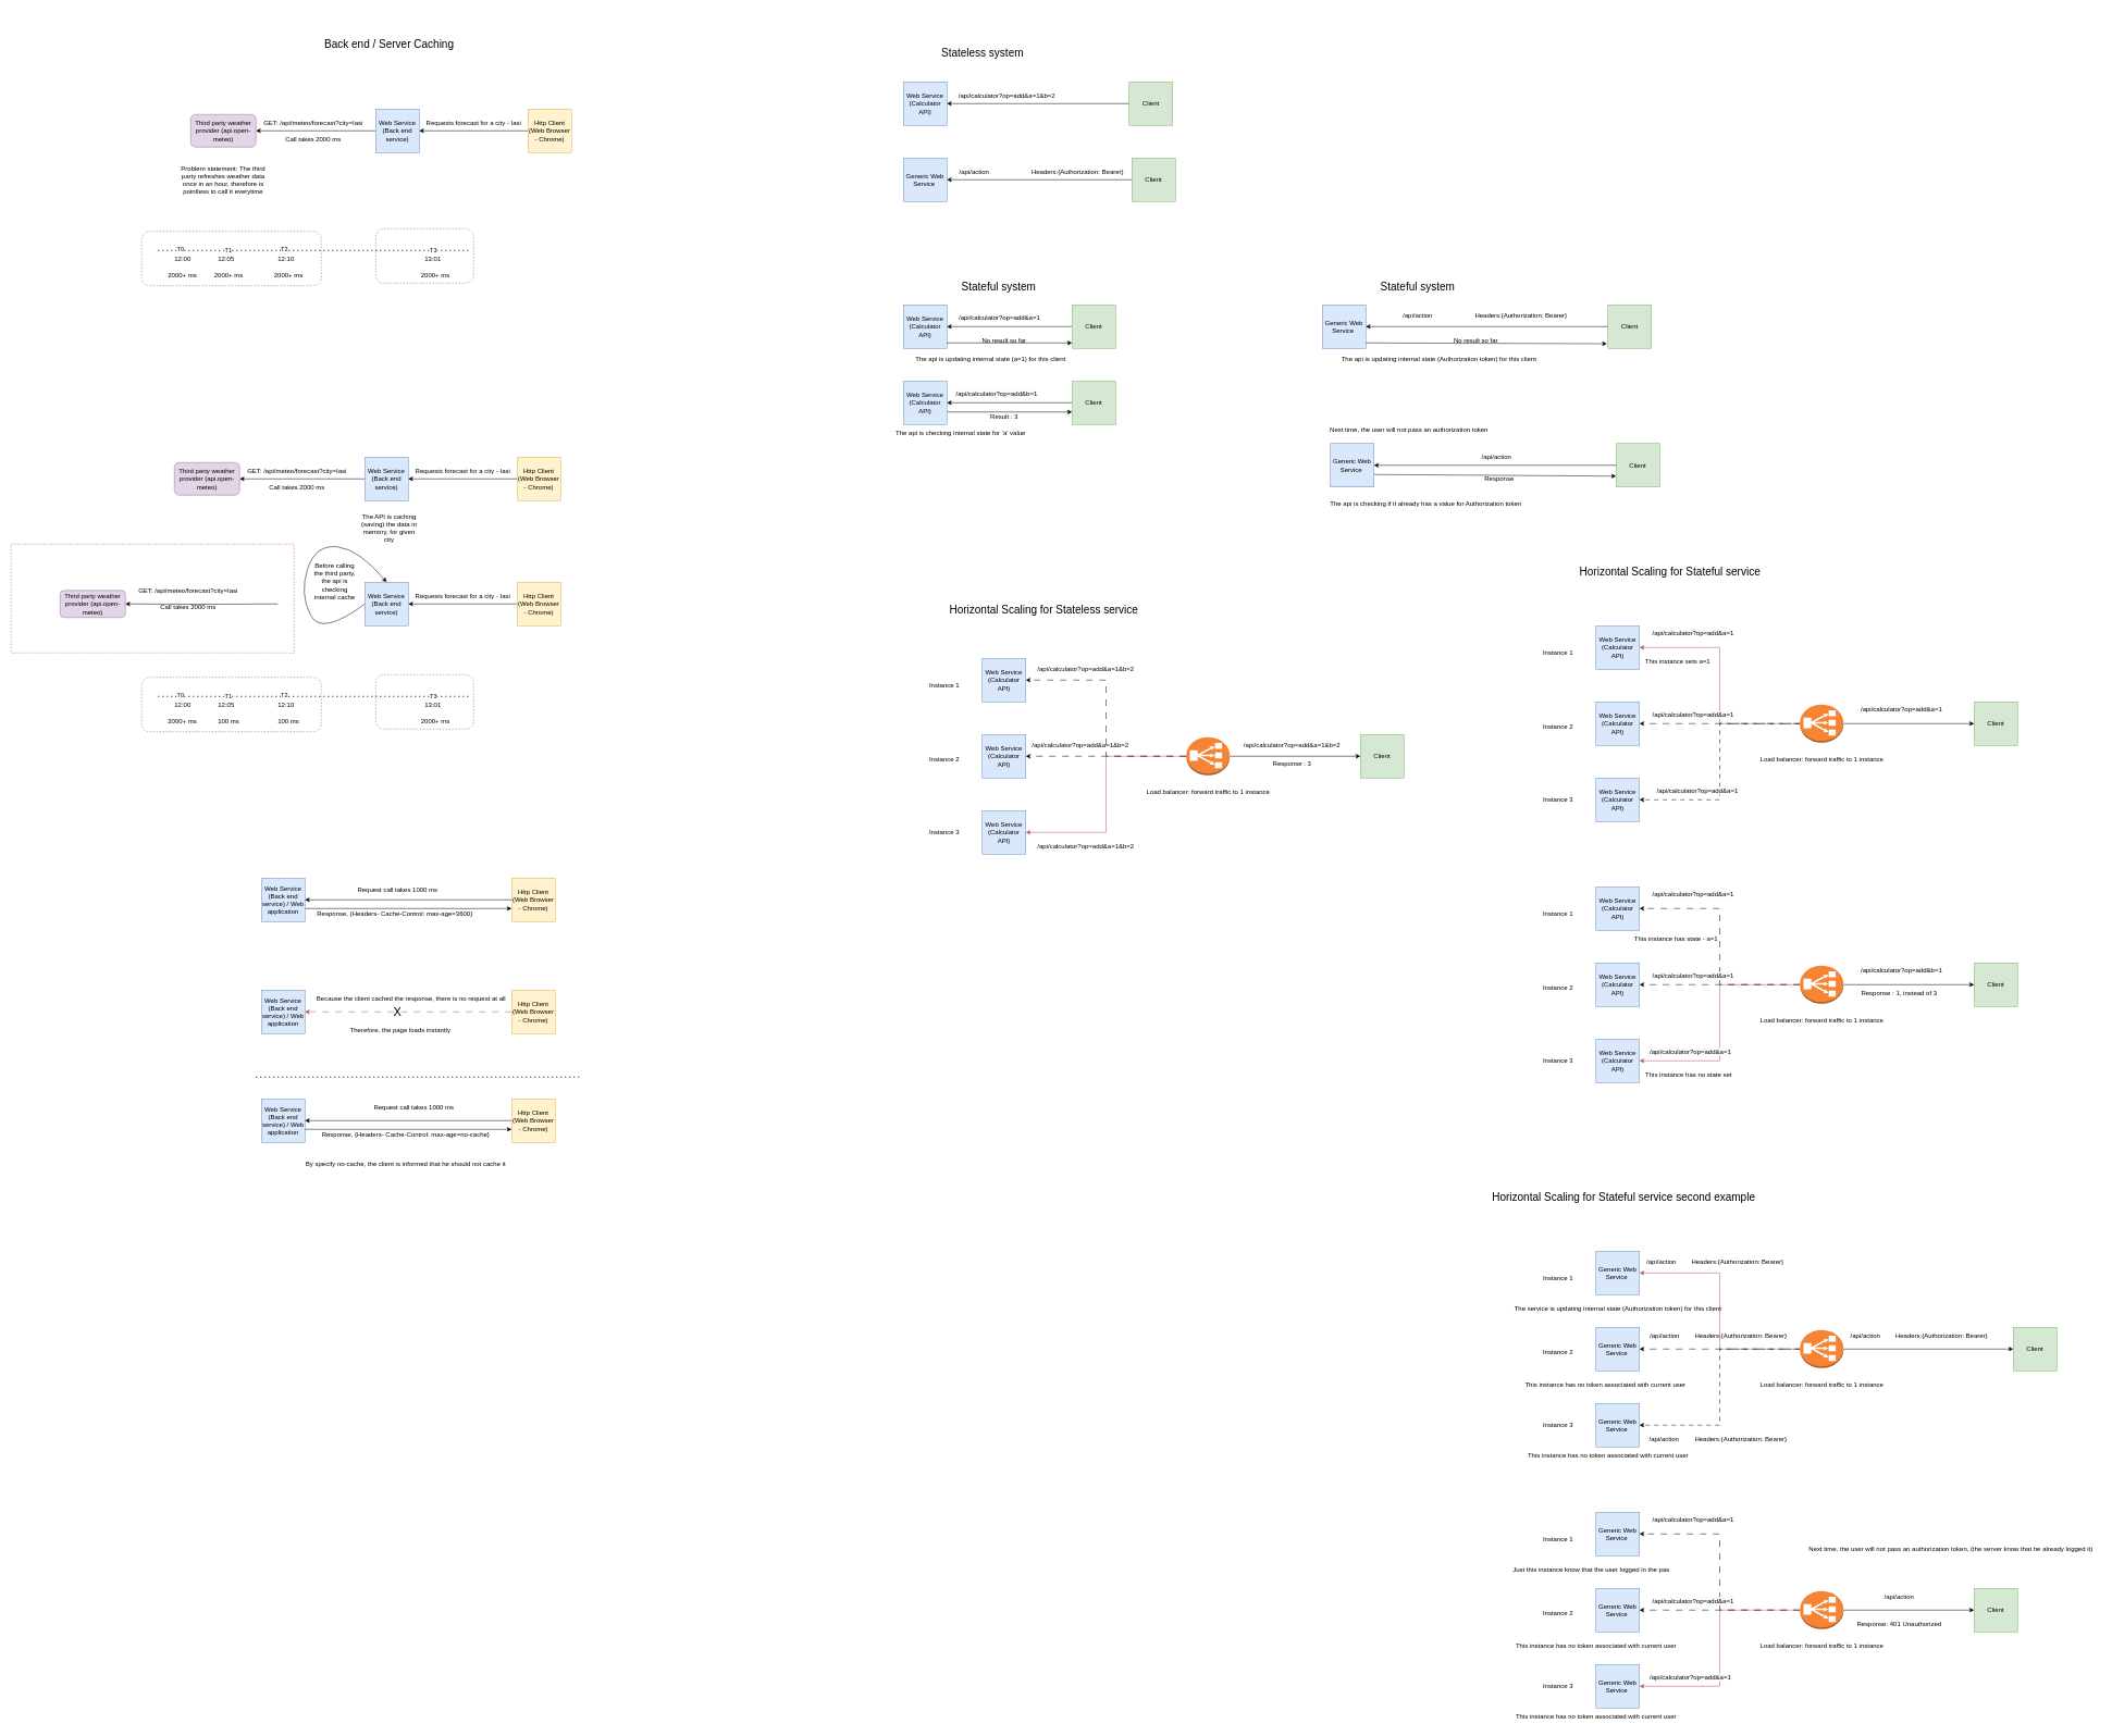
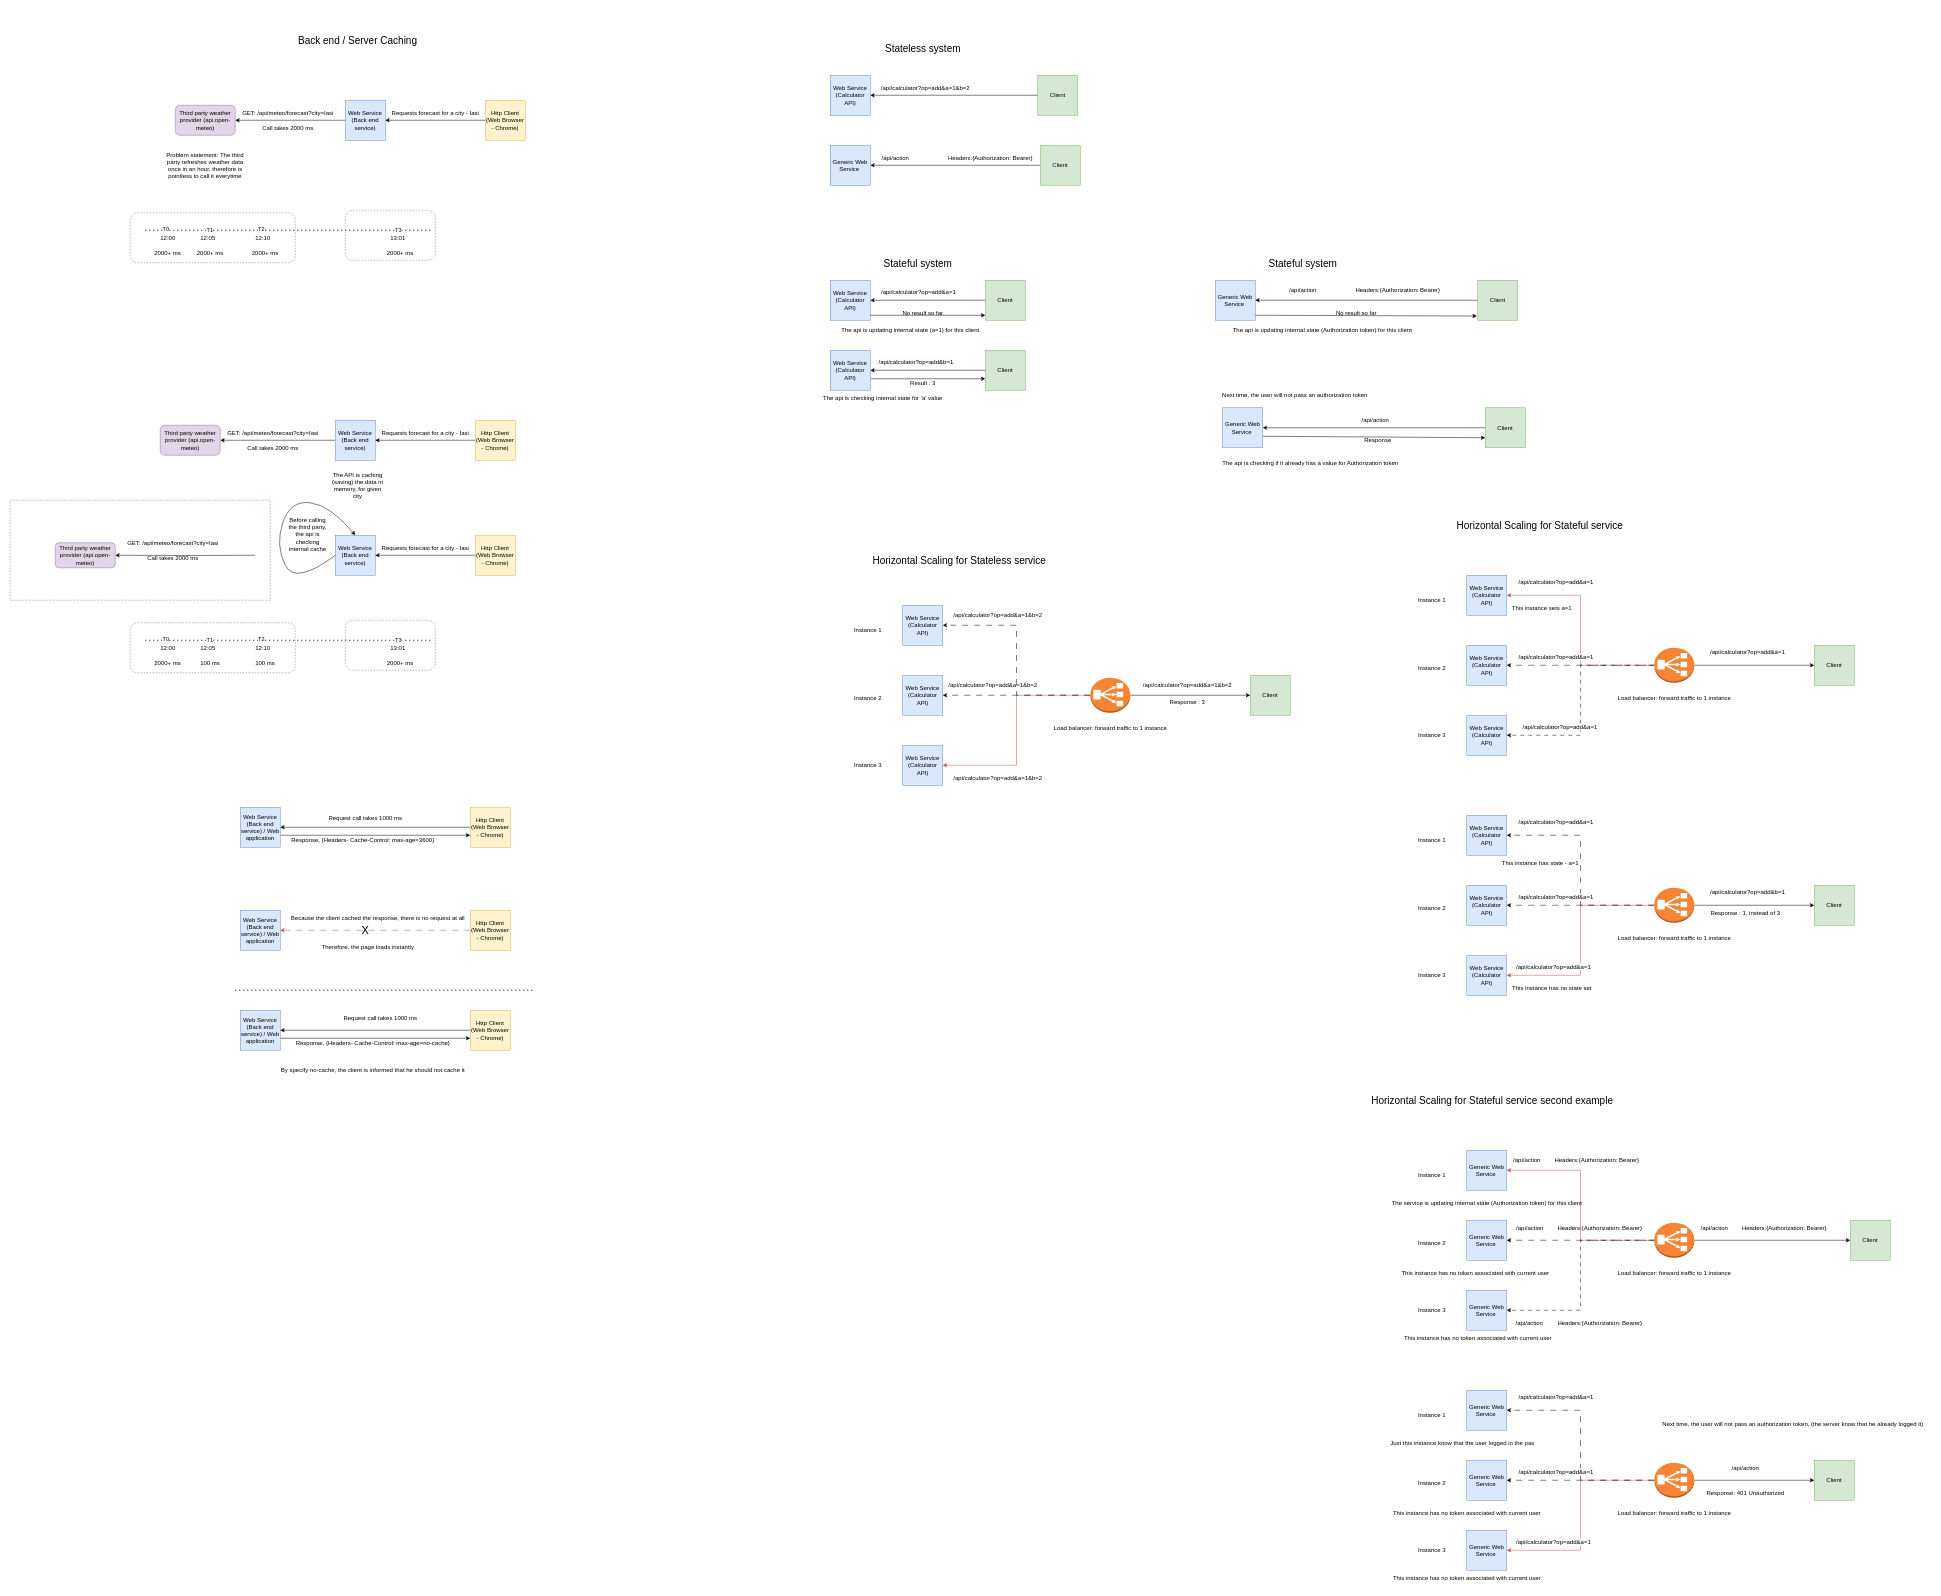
- <mxCell id="2" value="&lt;font style=&quot;font-size: 20px;&quot;&gt;Stateless system&lt;/font&gt;" style="text;html=1;align=center;verticalAlign=middle;resizable=0;points=[];autosize=1;strokeColor=none;fillColor=none;" parent="1" vertex="1"><mxGeometry x="1720" y="75" width="170" height="40" as="geometry" /></mxCell>
+ <mxCell id="2" value="&lt;font style=&quot;font-size: 20px;&quot;&gt;Stateless system&lt;/font&gt;" style="text;html=1;align=center;verticalAlign=middle;resizable=0;points=[];autosize=1;strokeColor=none;fillColor=none;" parent="1" vertex="1"><mxGeometry x="1760" y="75" width="170" height="40" as="geometry" /></mxCell>
- <mxCell id="136" value="&amp;nbsp;Horizontal Scaling for Stateful service" style="text;html=1;align=center;verticalAlign=middle;resizable=0;points=[];autosize=1;strokeColor=none;fillColor=none;fontSize=20;" vertex="1" parent="1"><mxGeometry x="2886" y="1030" width="360" height="40" as="geometry" /></mxCell>
+ <mxCell id="136" value="&amp;nbsp;Horizontal Scaling for Stateful service" style="text;html=1;align=center;verticalAlign=middle;resizable=0;points=[];autosize=1;strokeColor=none;fillColor=none;fontSize=20;" vertex="1" parent="1"><mxGeometry x="2896" y="1030" width="360" height="40" as="geometry" /></mxCell>
